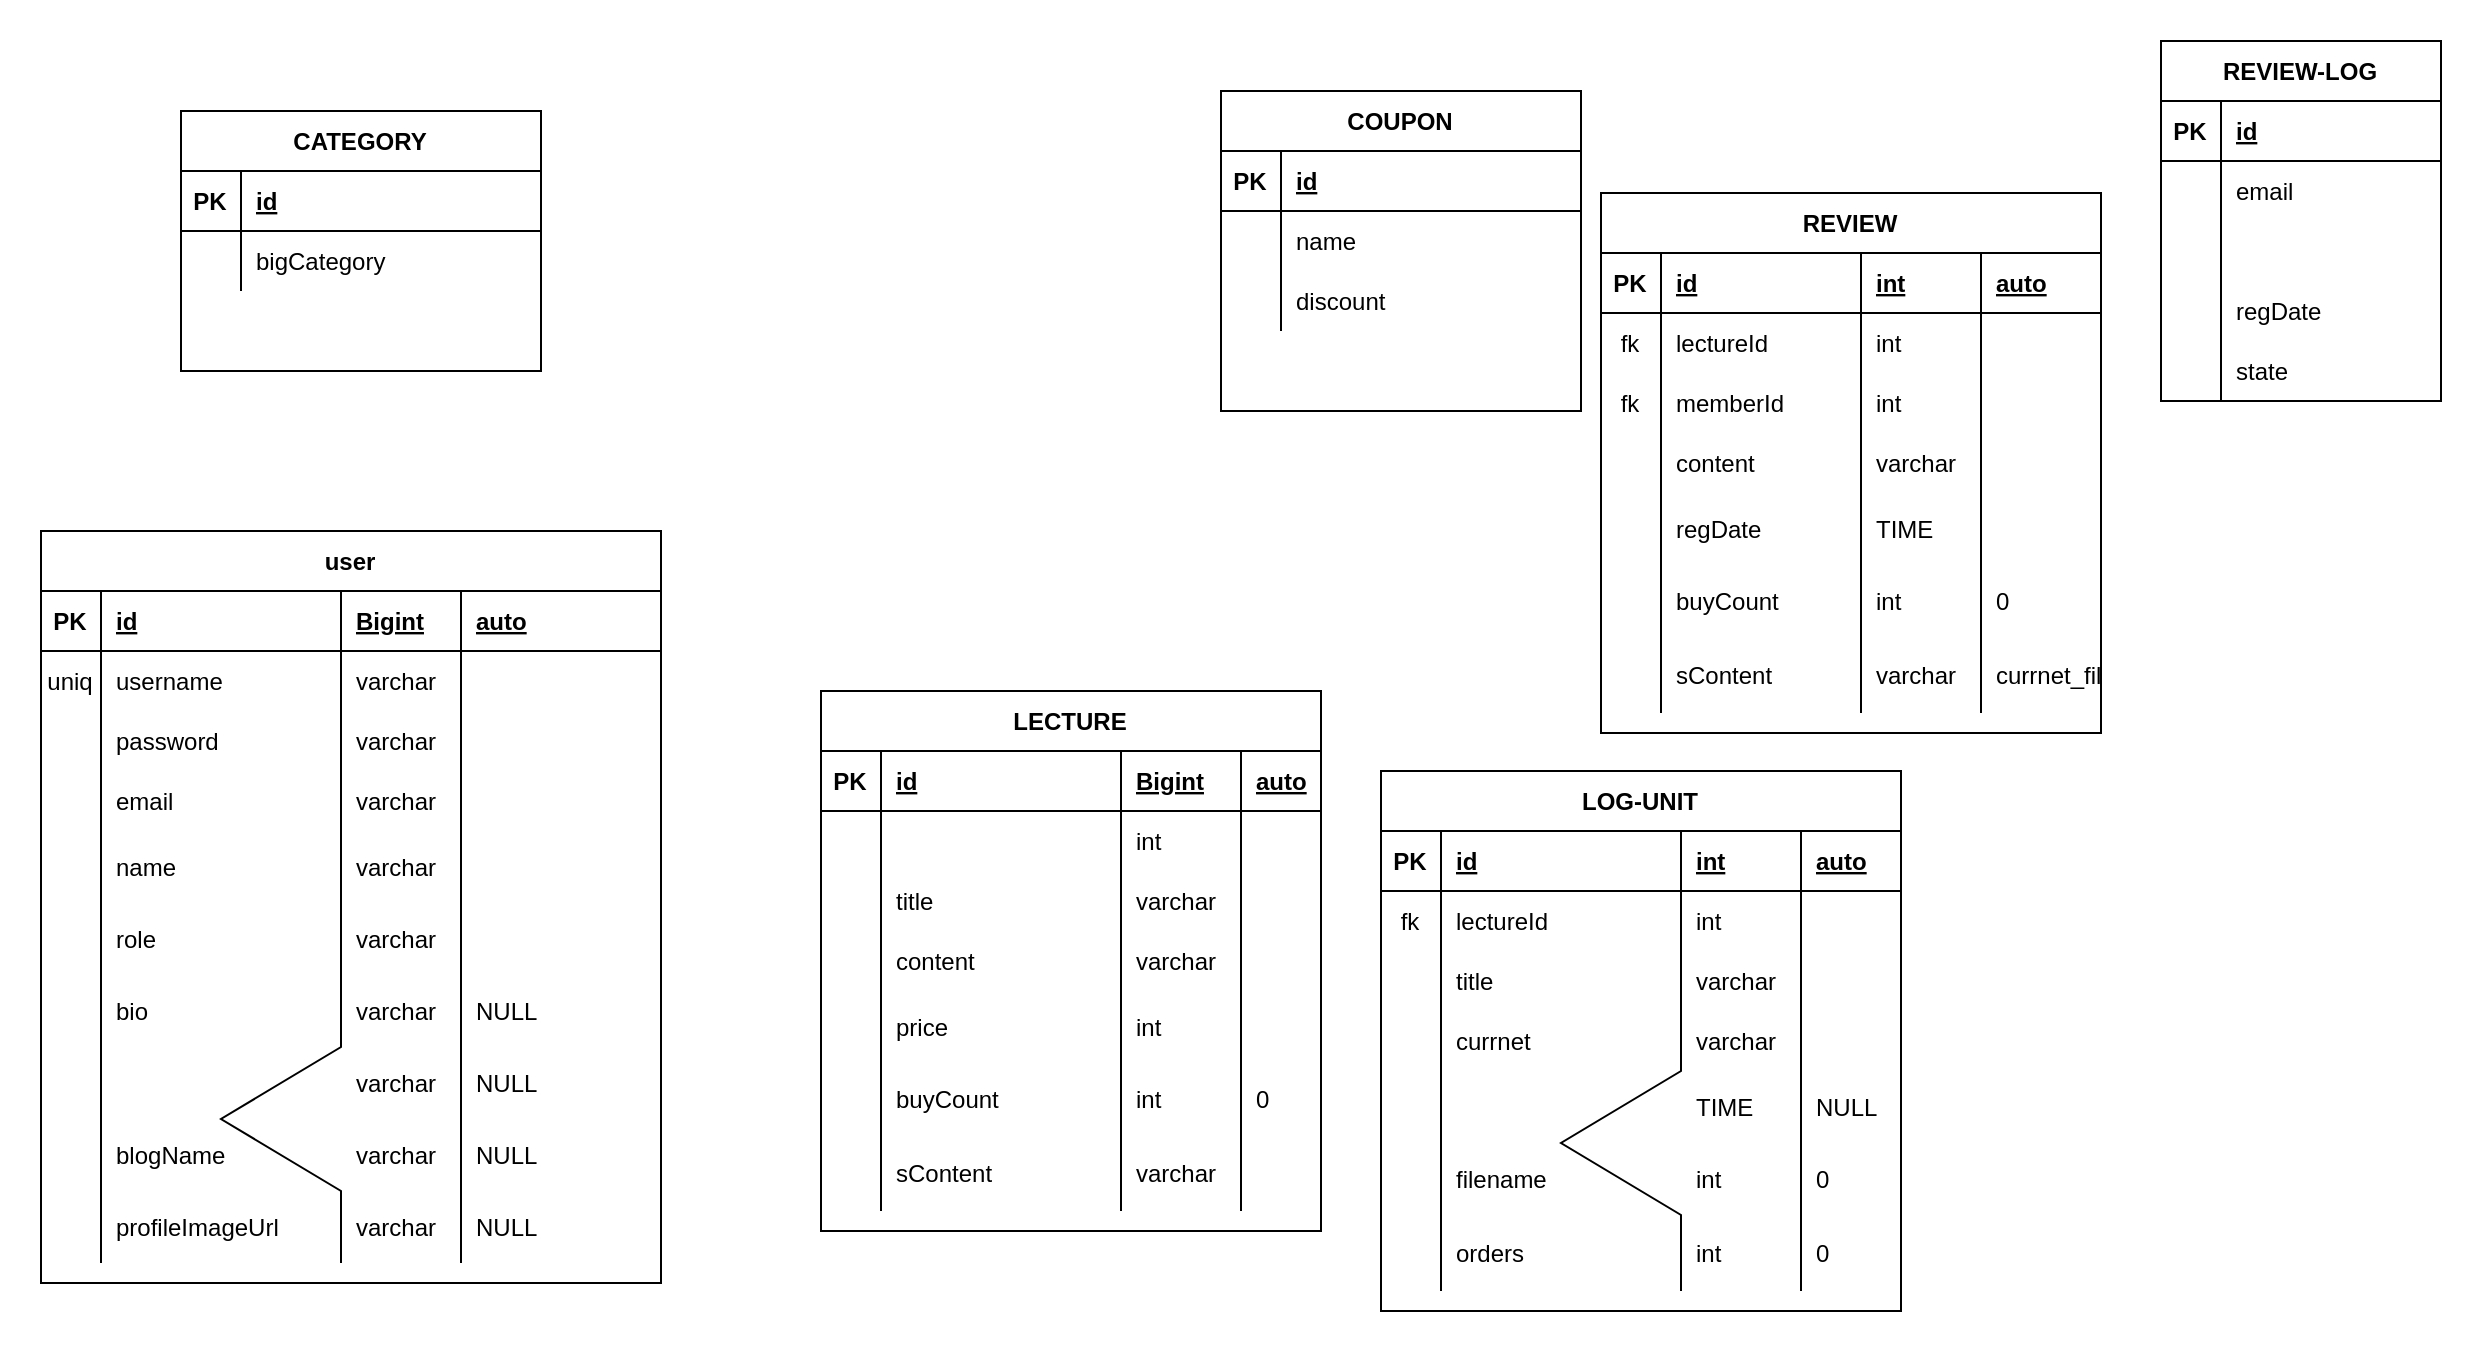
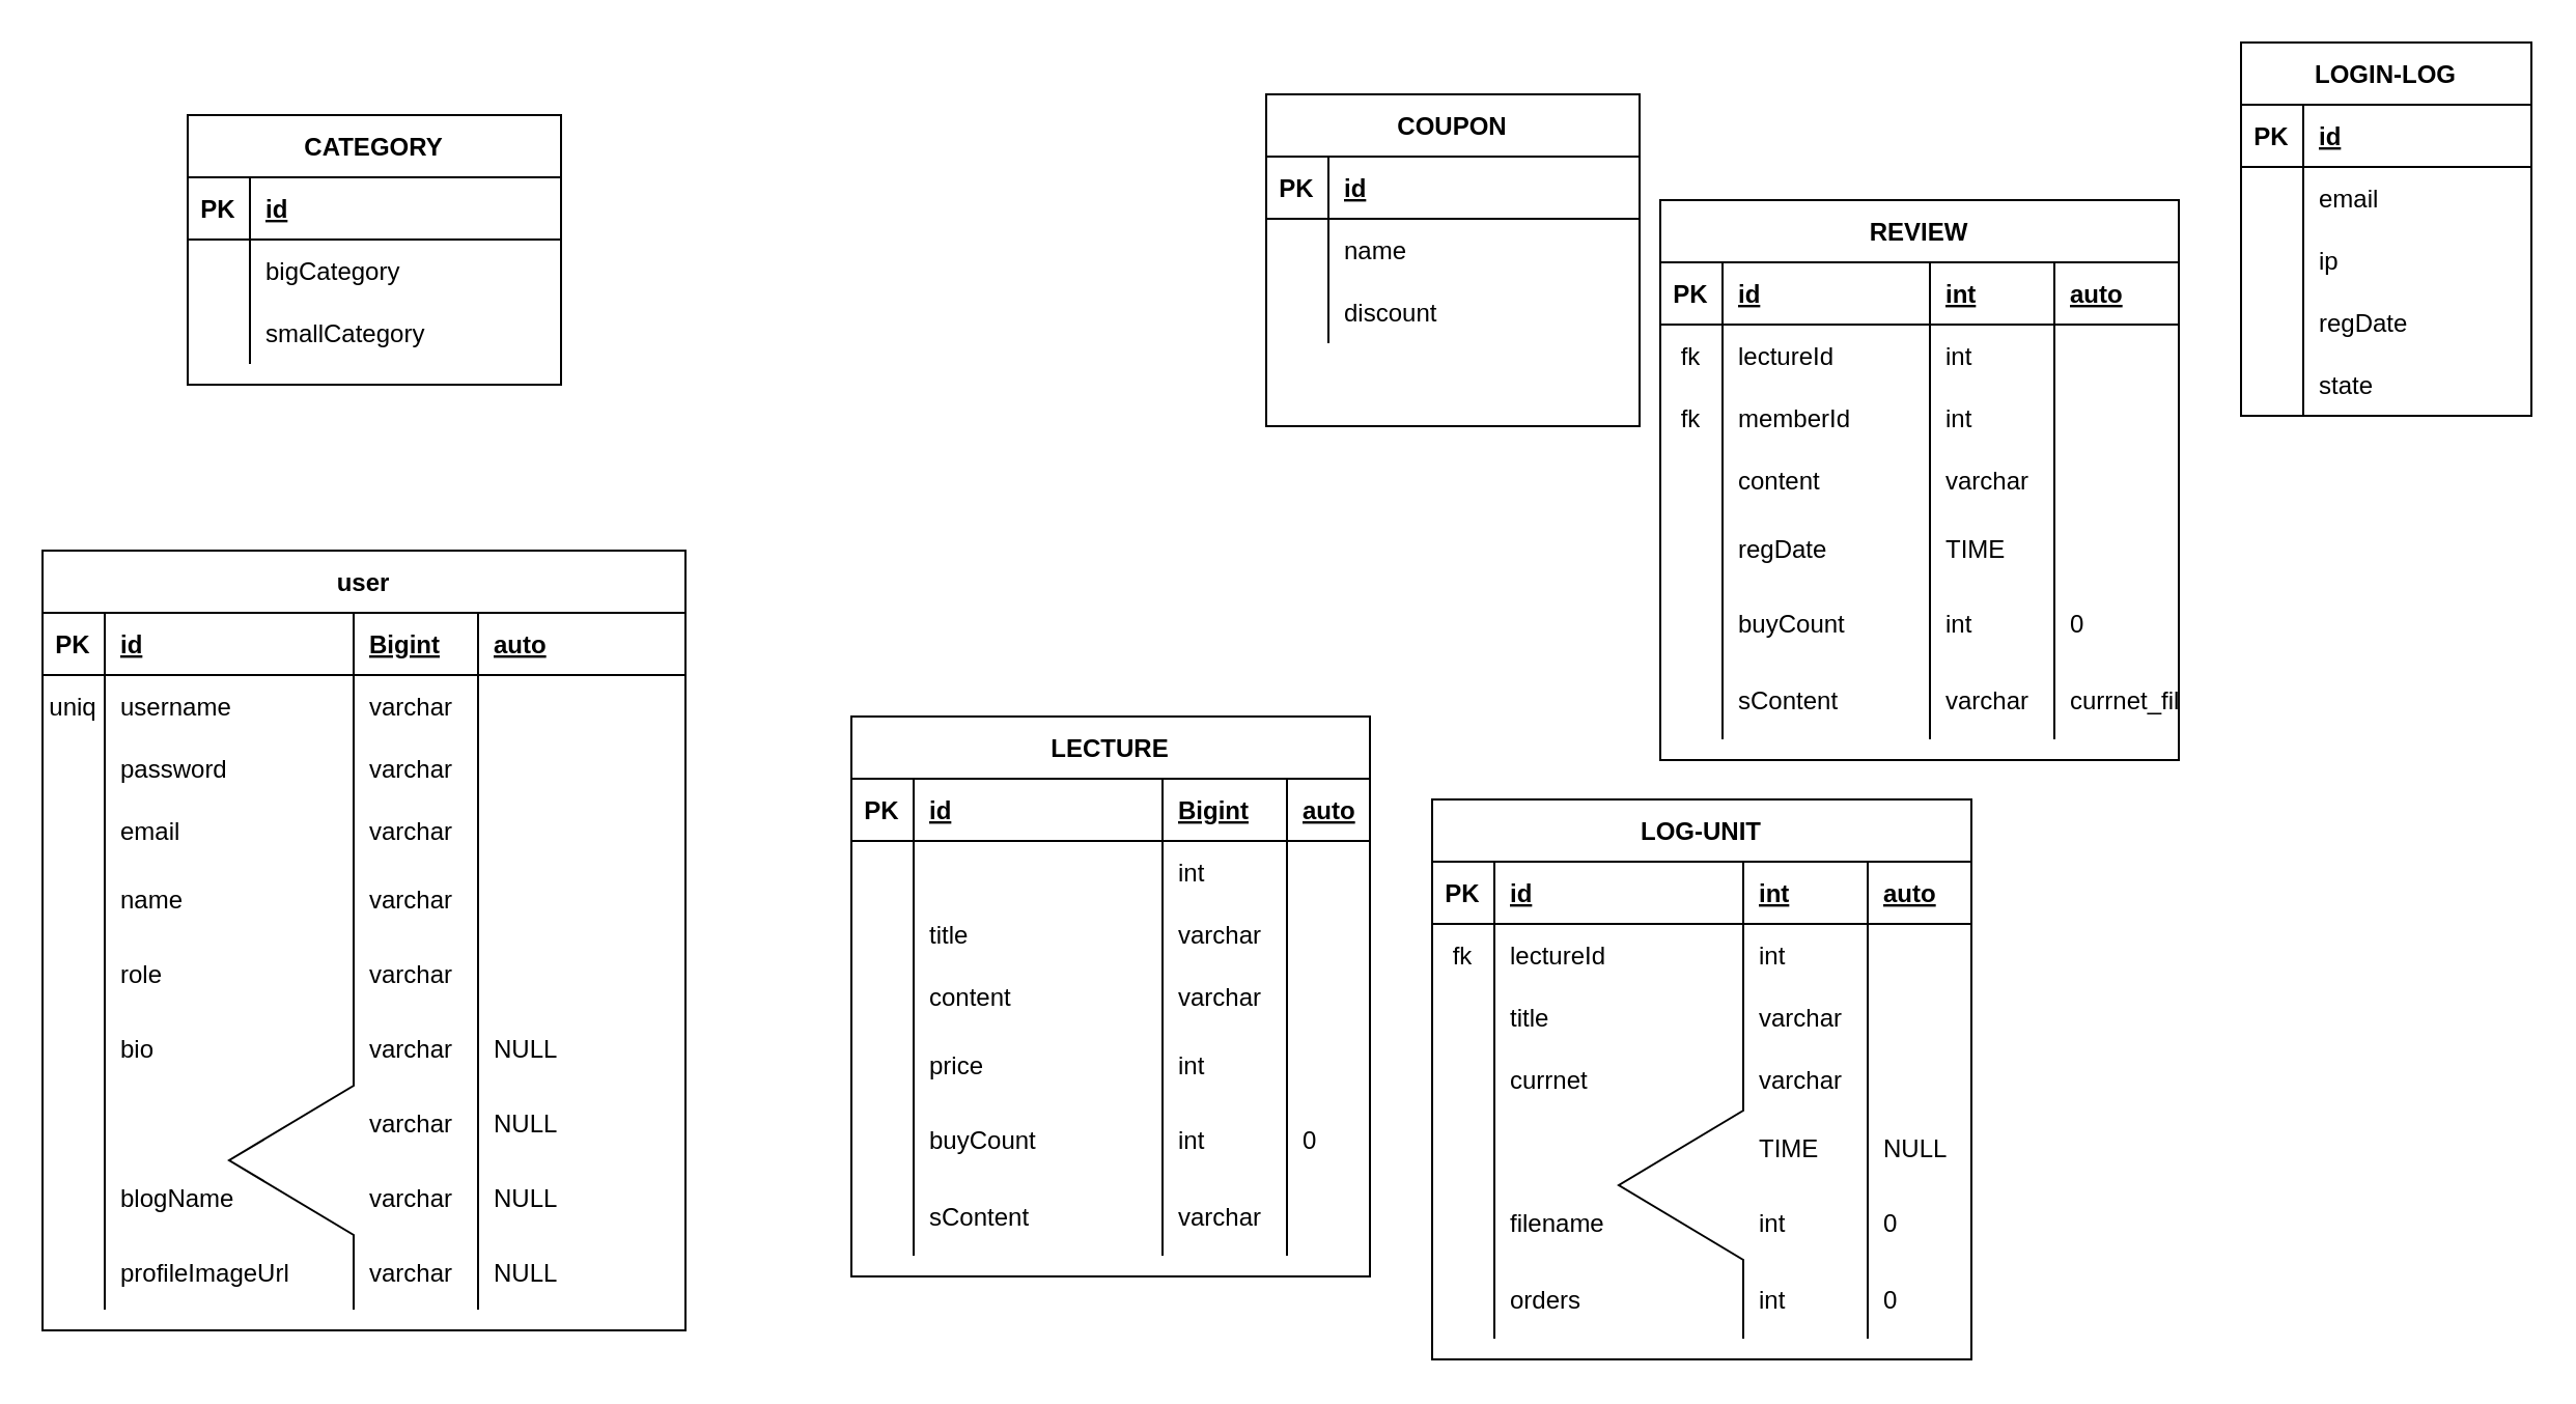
- <mxCell id="145" value="REVIEW-LOG" style="shape=table;startSize=30;container=1;collapsible=1;childLayout=tableLayout;fixedRows=1;rowLines=0;fontStyle=1;align=center;resizeLast=1;" vertex="1" parent="1"><mxGeometry x="1080" y="20" width="140" height="180" as="geometry" /></mxCell>
+ <mxCell id="145" value="LOGIN-LOG" style="shape=table;startSize=30;container=1;collapsible=1;childLayout=tableLayout;fixedRows=1;rowLines=0;fontStyle=1;align=center;resizeLast=1;" vertex="1" parent="1"><mxGeometry x="1080" y="20" width="140" height="180" as="geometry" /></mxCell>
+ <mxCell id="154" value="ip" style="shape=partialRectangle;connectable=0;fillColor=none;top=0;left=0;bottom=0;right=0;align=left;spacingLeft=6;overflow=hidden;" vertex="1" parent="152"><mxGeometry x="30" width="110" height="30" as="geometry"><mxRectangle width="110" height="30" as="alternateBounds" /></mxGeometry></mxCell>
+ <mxCell id="11" value="smallCategory" style="shape=partialRectangle;connectable=0;fillColor=none;top=0;left=0;bottom=0;right=0;align=left;spacingLeft=6;overflow=hidden;" parent="9" vertex="1"><mxGeometry x="30" width="150" height="30" as="geometry"><mxRectangle width="150" height="30" as="alternateBounds" /></mxGeometry></mxCell>
